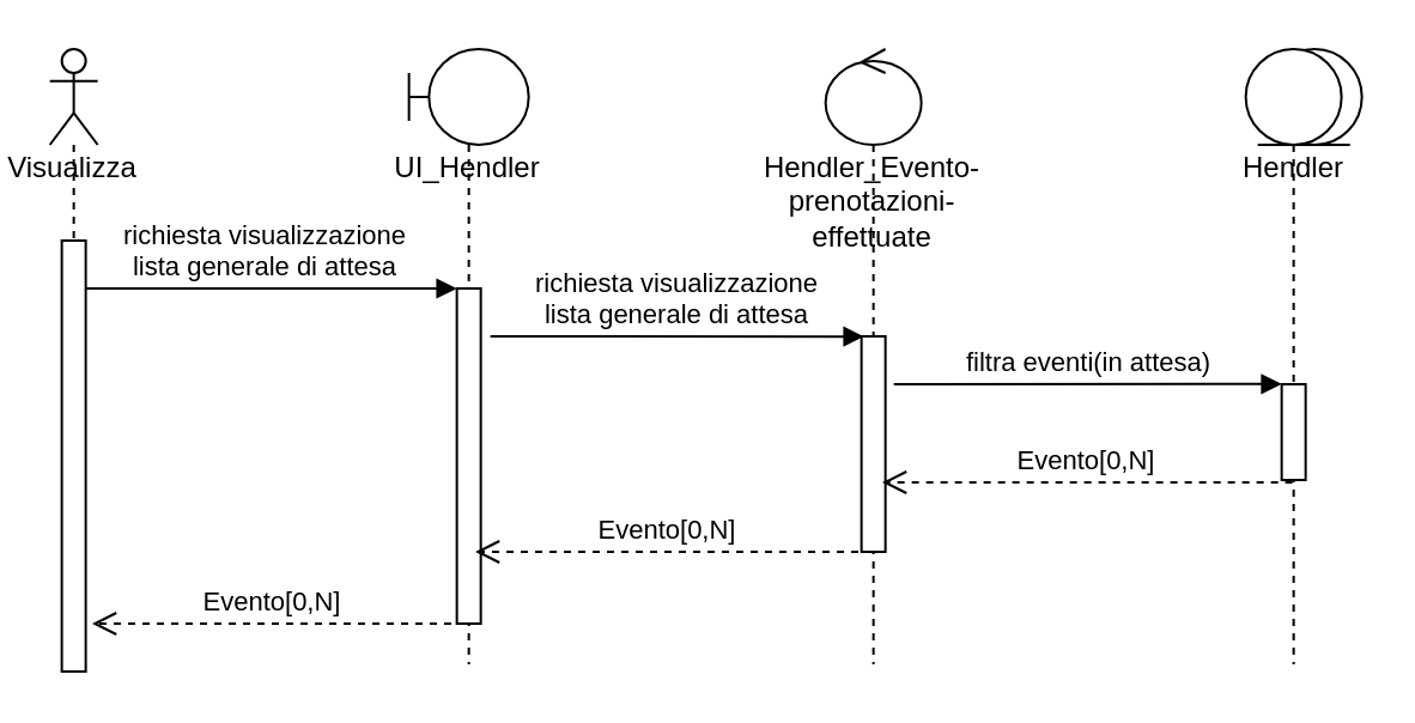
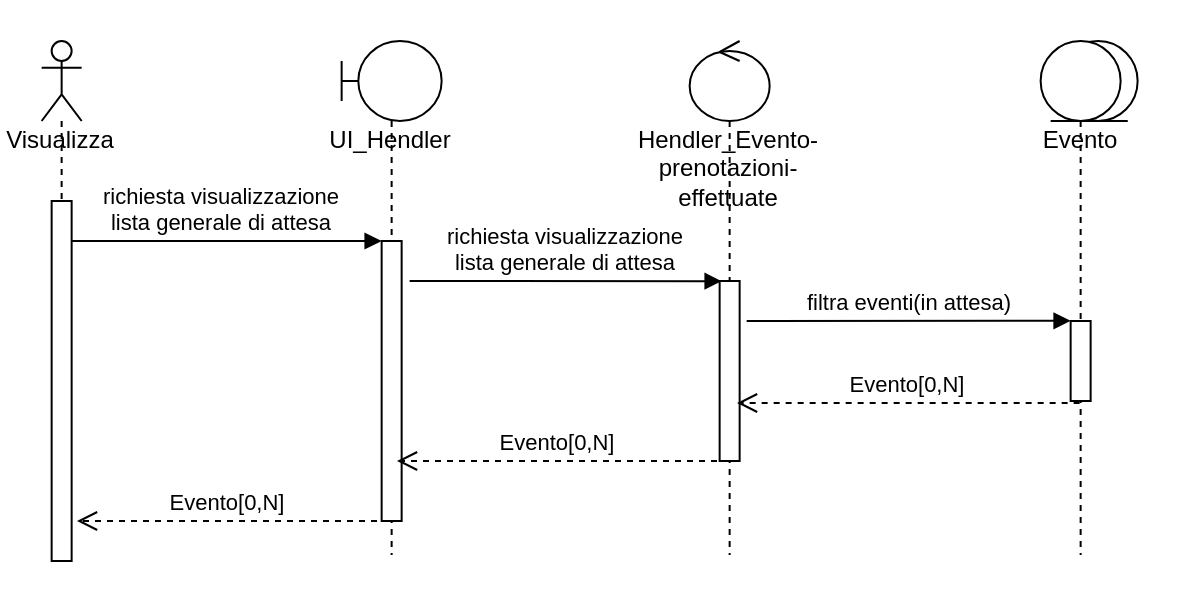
- <mxCell id="6" value="Hendler" style="shape=umlLifeline;participant=umlEntity;perimeter=lifelinePerimeter;whiteSpace=wrap;html=1;container=1;collapsible=0;recursiveResize=0;verticalAlign=top;spacingTop=36;outlineConnect=0;" parent="1" vertex="1"><mxGeometry x="519.82" y="20" width="40" height="257" as="geometry" /></mxCell>
+ <mxCell id="6" value="Evento" style="shape=umlLifeline;participant=umlEntity;perimeter=lifelinePerimeter;whiteSpace=wrap;html=1;container=1;collapsible=0;recursiveResize=0;verticalAlign=top;spacingTop=36;outlineConnect=0;" parent="1" vertex="1"><mxGeometry x="519.82" y="20" width="40" height="257" as="geometry" /></mxCell>
